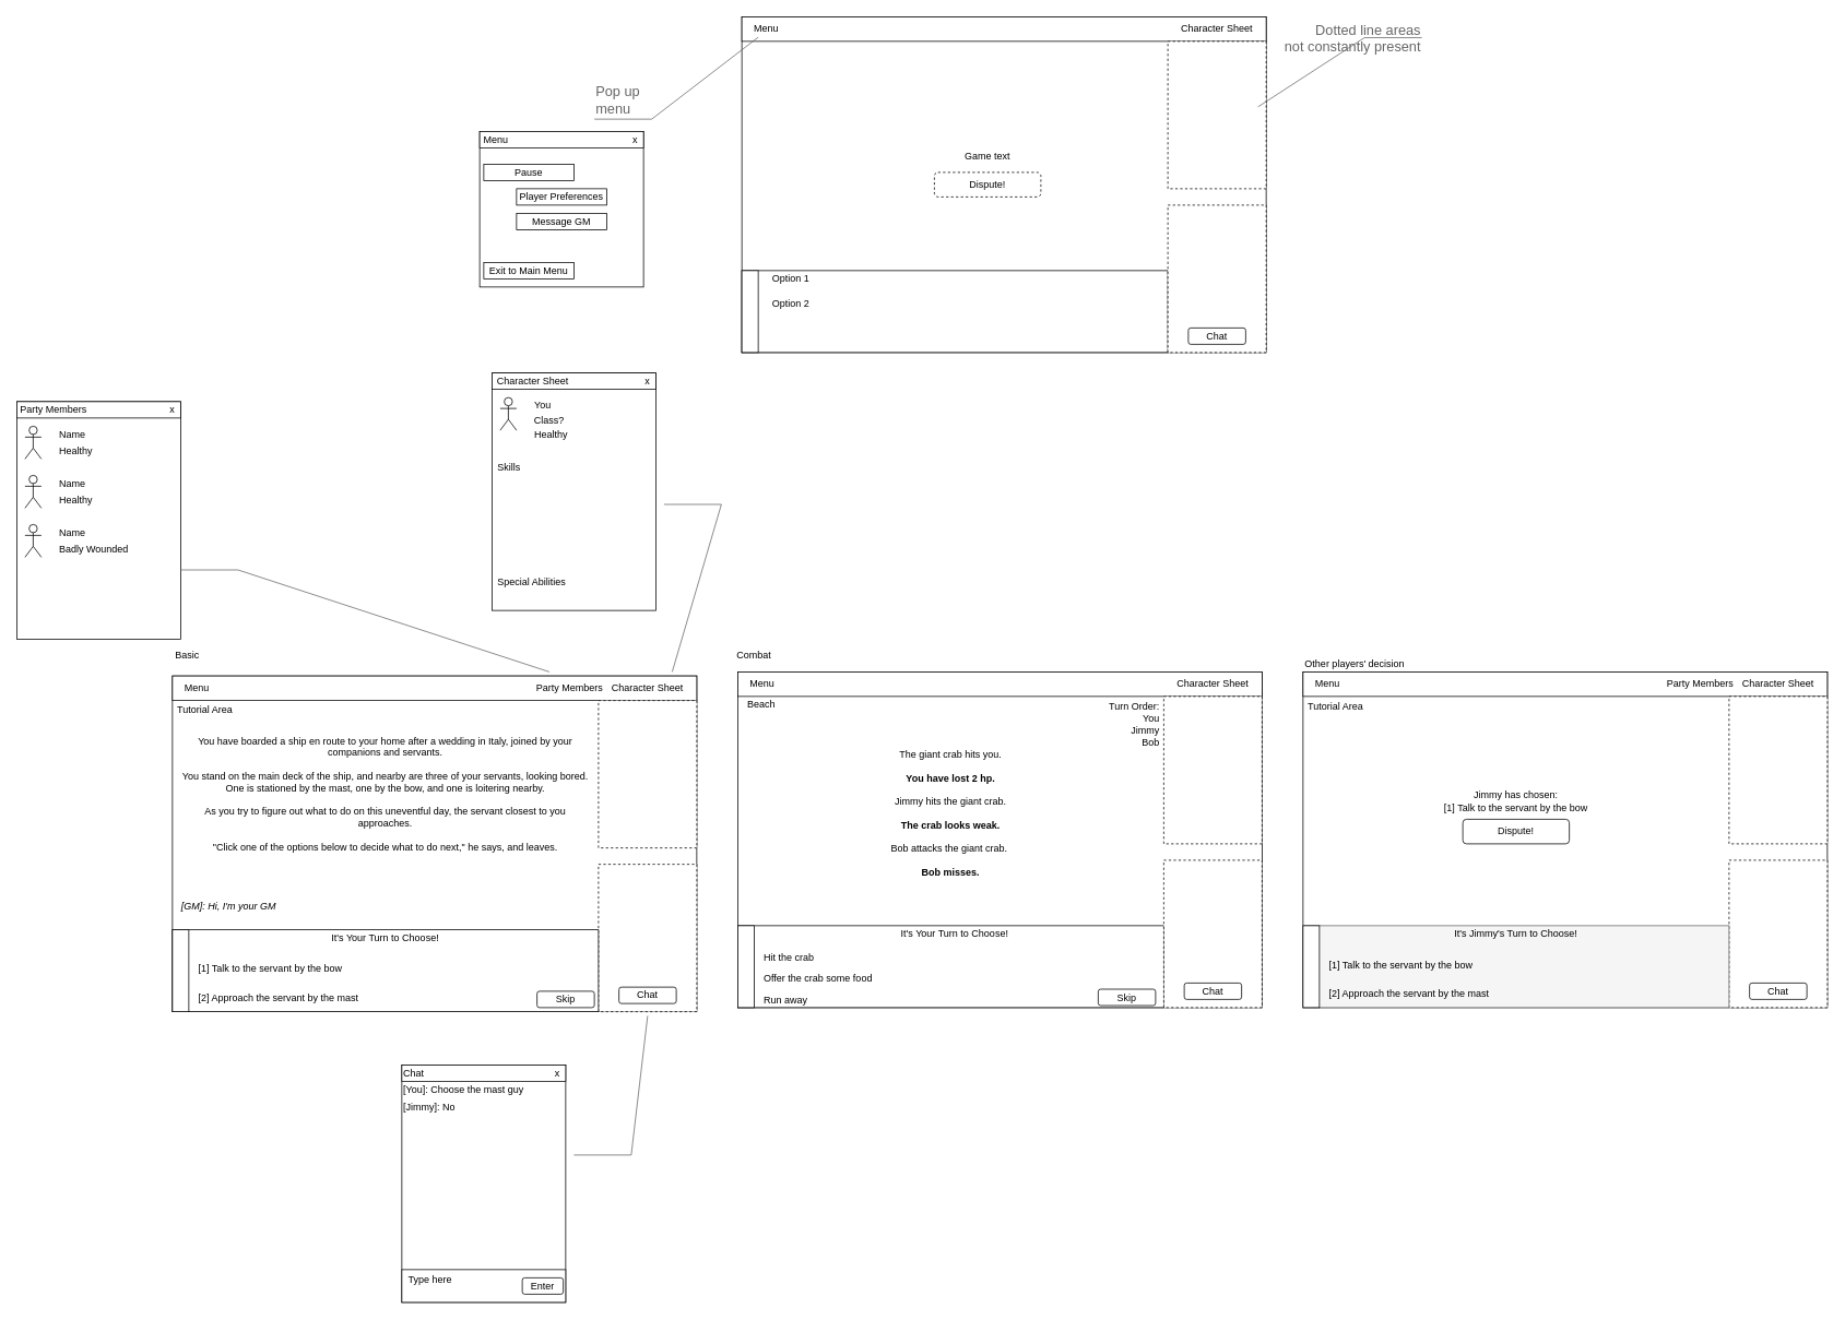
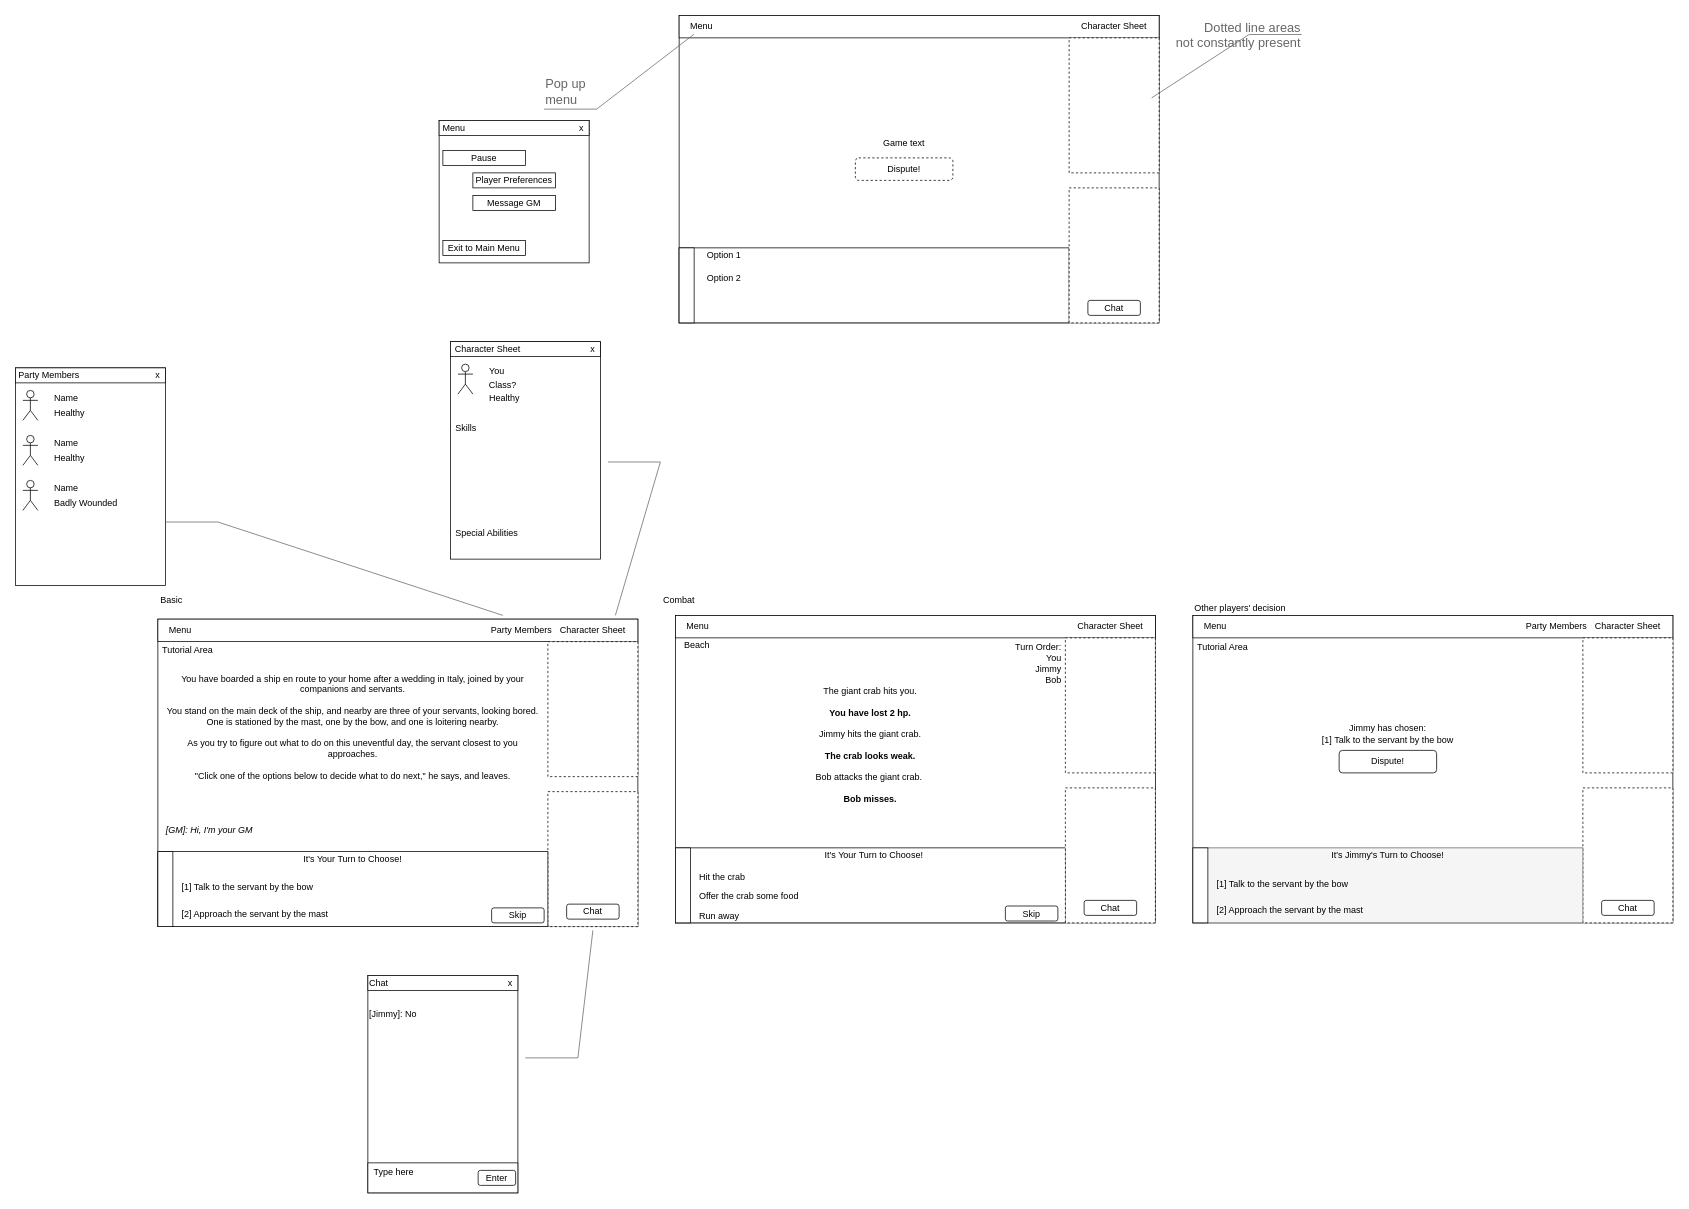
- <mxCell id="50" value="Combat" style="text;html=1;strokeColor=none;fillColor=none;align=center;verticalAlign=middle;whiteSpace=wrap;rounded=0;" parent="1" vertex="1"><mxGeometry x="900" y="790" width="40" height="20" as="geometry" /></mxCell>
+ <mxCell id="50" value="Combat" style="text;html=1;strokeColor=none;fillColor=none;align=center;verticalAlign=middle;whiteSpace=wrap;rounded=0;" parent="1" vertex="1"><mxGeometry x="885" y="790" width="40" height="20" as="geometry" /></mxCell>
- <mxCell id="108" value="[You]: Choose the mast guy&amp;nbsp;" style="text;html=1;strokeColor=none;fillColor=none;align=left;verticalAlign=middle;whiteSpace=wrap;rounded=0;" vertex="1" parent="1"><mxGeometry x="490" y="1320" width="200" height="20" as="geometry" /></mxCell>
